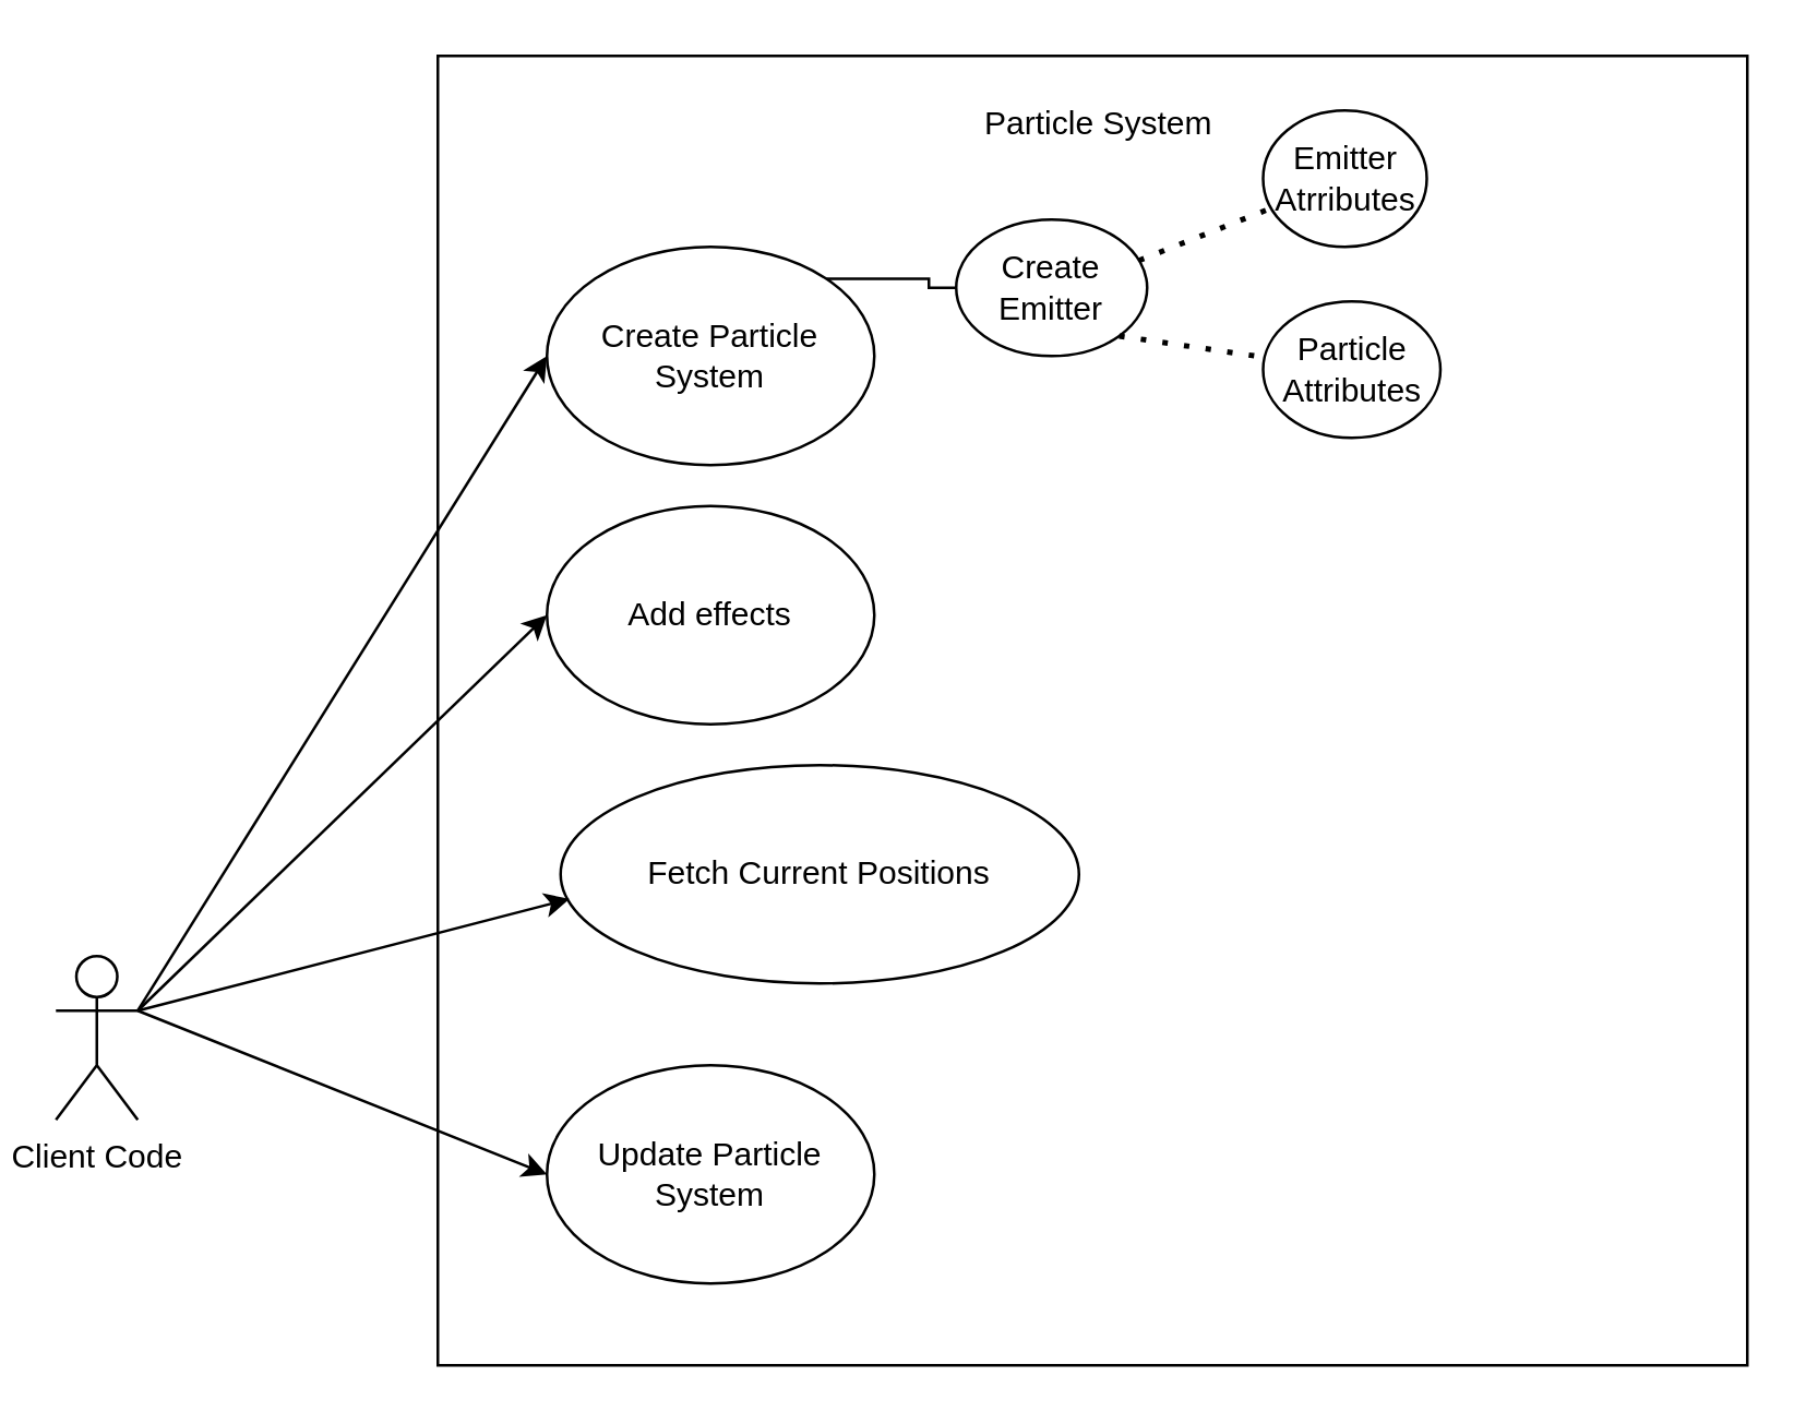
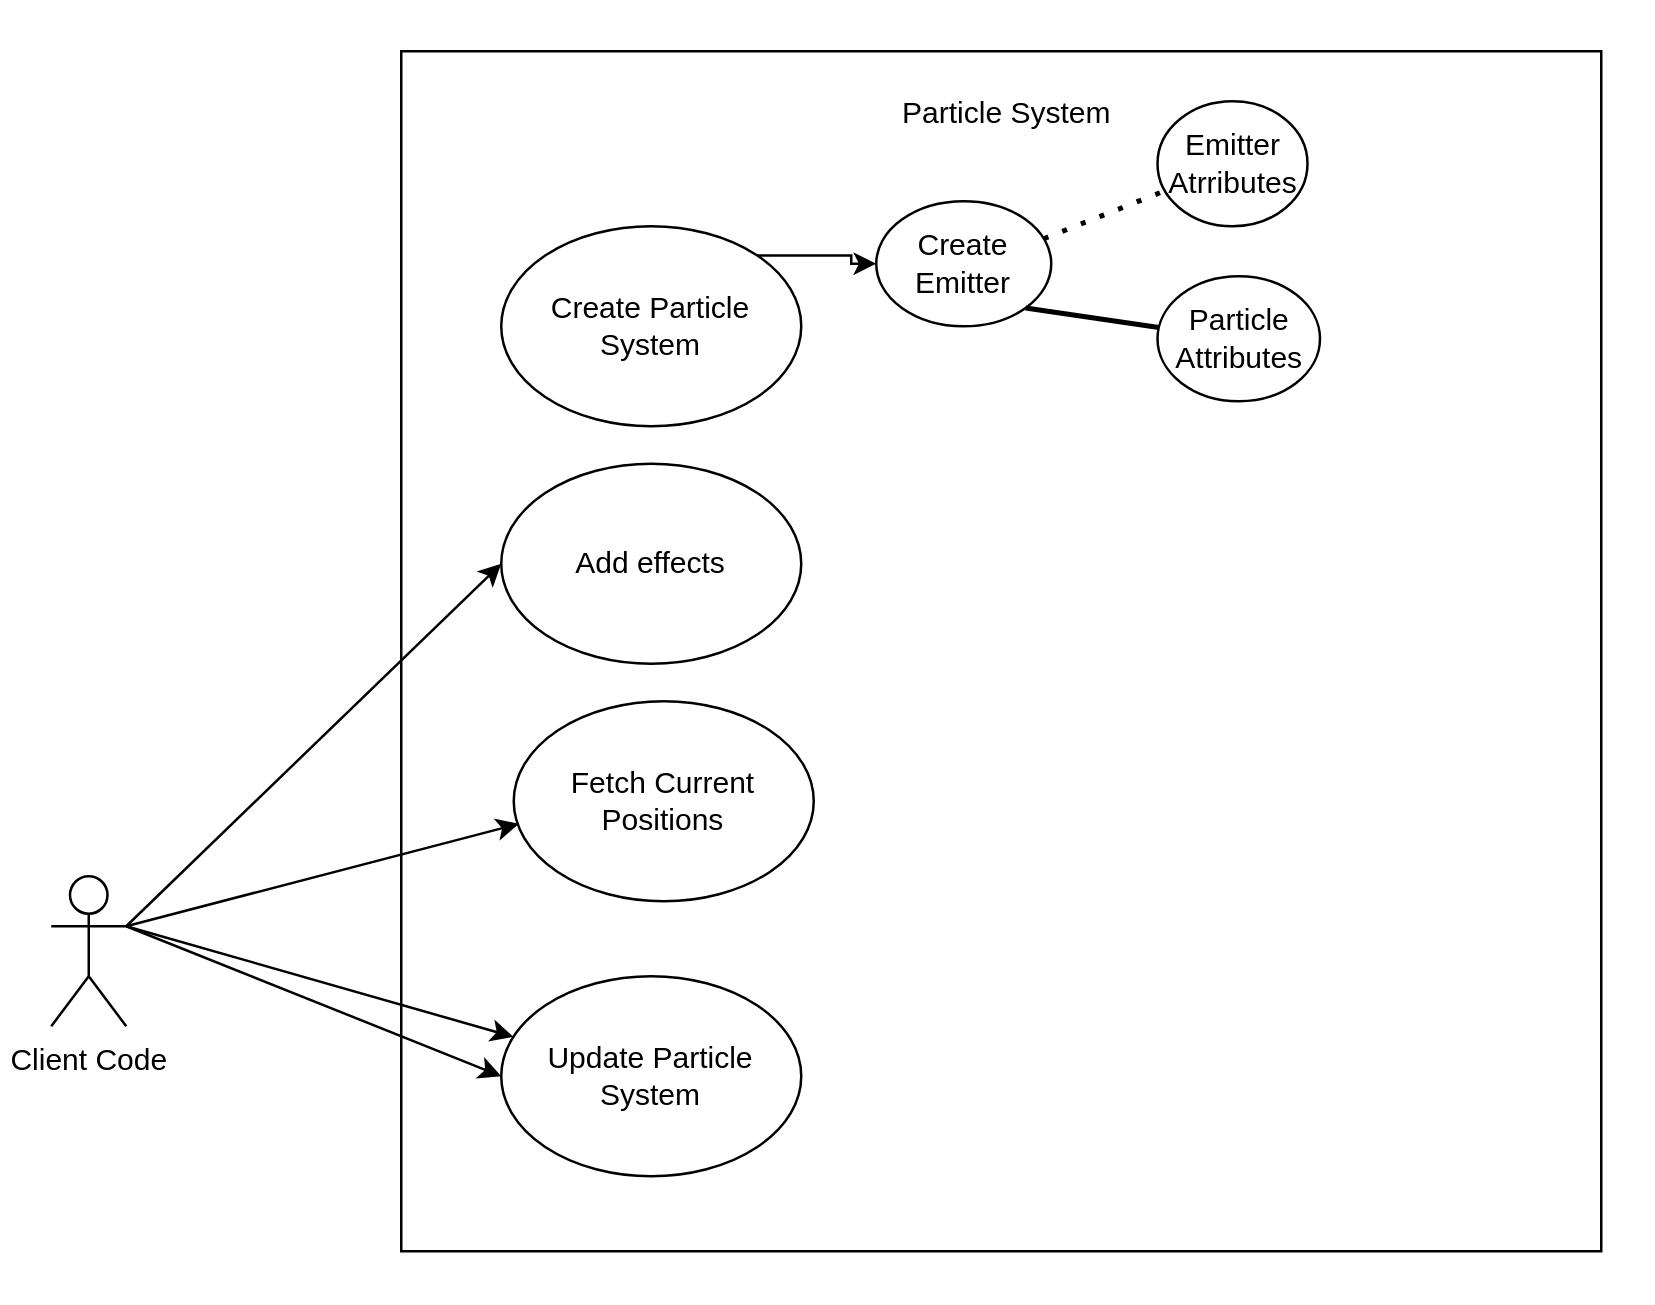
- <mxCell id="5" style="edgeStyle=orthogonalEdgeStyle;rounded=0;orthogonalLoop=1;jettySize=auto;html=1;exitX=1;exitY=0;exitDx=0;exitDy=0;endArrow=none;" edge="1" parent="1" source="6" target="9"><mxGeometry relative="1" as="geometry" /></mxCell>
+ <mxCell id="5" style="edgeStyle=orthogonalEdgeStyle;rounded=0;orthogonalLoop=1;jettySize=auto;html=1;exitX=1;exitY=0;exitDx=0;exitDy=0;" edge="1" parent="1" source="6" target="9"><mxGeometry relative="1" as="geometry" /></mxCell>
- <mxCell id="12" value="" style="endArrow=none;dashed=1;html=1;dashPattern=1 3;strokeWidth=2;rounded=0;exitX=1;exitY=1;exitDx=0;exitDy=0;" edge="1" parent="1" source="9" target="11"><mxGeometry width="50" height="50" relative="1" as="geometry"><mxPoint x="415" y="530" as="sourcePoint" /><mxPoint x="465" y="480" as="targetPoint" /></mxGeometry></mxCell>
+ <mxCell id="12" value="" style="endArrow=none;dashed=0;html=1;dashPattern=1 3;strokeWidth=2;rounded=0;exitX=1;exitY=1;exitDx=0;exitDy=0;" edge="1" parent="1" source="9" target="11"><mxGeometry width="50" height="50" relative="1" as="geometry"><mxPoint x="415" y="530" as="sourcePoint" /><mxPoint x="465" y="480" as="targetPoint" /></mxGeometry></mxCell>
- <mxCell id="14" value="" style="endArrow=classic;html=1;rounded=0;exitX=1;exitY=0.333;exitDx=0;exitDy=0;exitPerimeter=0;entryX=0;entryY=0.5;entryDx=0;entryDy=0;" edge="1" parent="1" source="2" target="6"><mxGeometry width="50" height="50" relative="1" as="geometry"><mxPoint x="330" y="390" as="sourcePoint" /><mxPoint x="380" y="340" as="targetPoint" /></mxGeometry></mxCell>
+ <mxCell id="14" value="" style="endArrow=classic;html=1;rounded=0;exitX=1;exitY=0.333;exitDx=0;exitDy=0;exitPerimeter=0;" edge="1" parent="1" source="2" target="7"><mxGeometry width="50" height="50" relative="1" as="geometry"><mxPoint x="330" y="390" as="sourcePoint" /><mxPoint x="380" y="340" as="targetPoint" /></mxGeometry></mxCell>
- <mxCell id="8" value="Fetch Current Positions" style="ellipse;whiteSpace=wrap;html=1;" vertex="1" parent="1"><mxGeometry x="205" y="280" width="190" height="80" as="geometry" /></mxCell>
+ <mxCell id="8" value="Fetch Current Positions" style="ellipse;whiteSpace=wrap;html=1;" vertex="1" parent="1"><mxGeometry x="205" y="280" width="120" height="80" as="geometry" /></mxCell>
